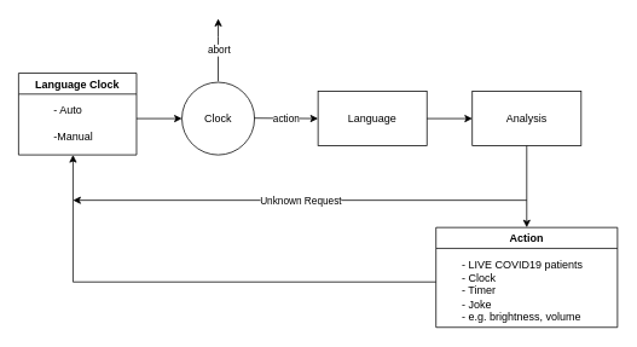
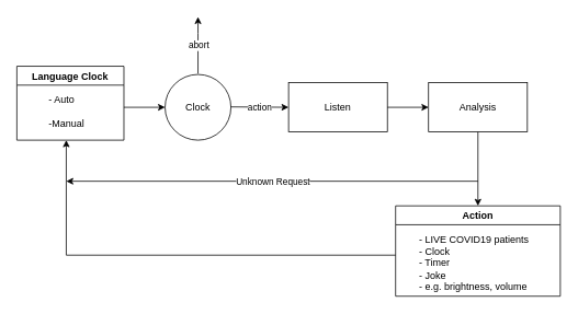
- <mxCell id="10" value="Language" style="rounded=0;whiteSpace=wrap;html=1;" vertex="1" parent="1"><mxGeometry x="350" y="100" width="120" height="60" as="geometry" /></mxCell>
+ <mxCell id="10" value="Listen" style="rounded=0;whiteSpace=wrap;html=1;" vertex="1" parent="1"><mxGeometry x="350" y="100" width="120" height="60" as="geometry" /></mxCell>
